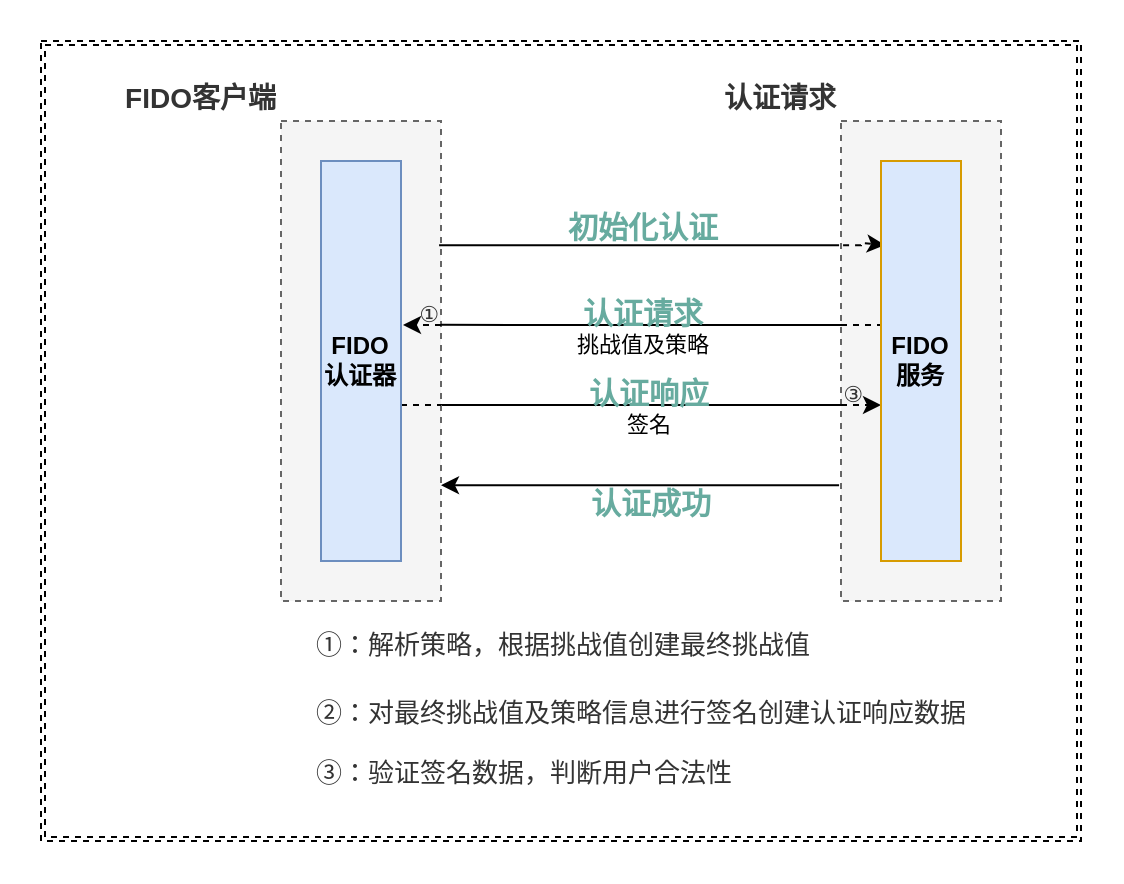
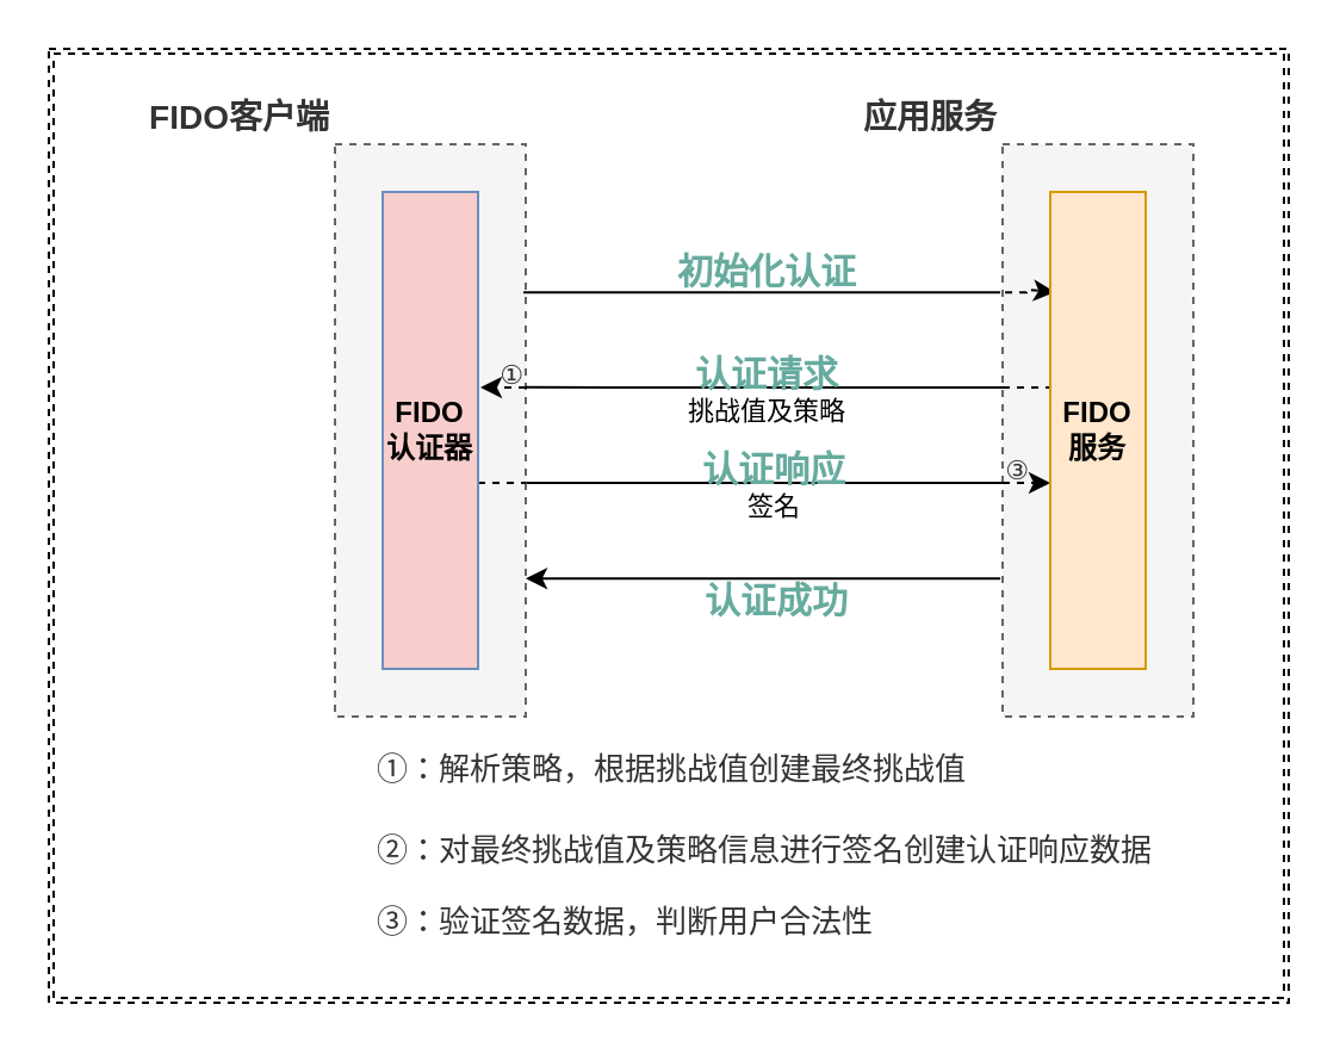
- <mxCell id="5" value="&lt;b&gt;&lt;font style=&quot;font-size: 14px&quot;&gt;认证请求&lt;/font&gt;&lt;/b&gt;" style="rounded=0;whiteSpace=wrap;html=1;labelPosition=left;verticalLabelPosition=top;align=right;verticalAlign=bottom;dashed=1;fillColor=#f5f5f5;strokeColor=#666666;fontColor=#333333;" vertex="1" parent="1"><mxGeometry x="420" y="60" width="80" height="240" as="geometry" /></mxCell>
+ <mxCell id="5" value="&lt;b&gt;&lt;font style=&quot;font-size: 14px&quot;&gt;应用服务&lt;/font&gt;&lt;/b&gt;" style="rounded=0;whiteSpace=wrap;html=1;labelPosition=left;verticalLabelPosition=top;align=right;verticalAlign=bottom;dashed=1;fillColor=#f5f5f5;strokeColor=#666666;fontColor=#333333;" vertex="1" parent="1"><mxGeometry x="420" y="60" width="80" height="240" as="geometry" /></mxCell>
- <mxCell id="15" value="&lt;b&gt;FIDO认证器&lt;/b&gt;" style="rounded=0;whiteSpace=wrap;html=1;fillColor=#dae8fc;strokeColor=#6c8ebf;" vertex="1" parent="1"><mxGeometry x="160" y="80" width="40" height="200" as="geometry" /></mxCell>
+ <mxCell id="15" value="&lt;b&gt;FIDO认证器&lt;/b&gt;" style="rounded=0;whiteSpace=wrap;html=1;fillColor=#f8cecc;strokeColor=#6c8ebf;" vertex="1" parent="1"><mxGeometry x="160" y="80" width="40" height="200" as="geometry" /></mxCell>
- <mxCell id="20" value="&lt;b&gt;FIDO服务&lt;/b&gt;" style="rounded=0;whiteSpace=wrap;html=1;fillColor=#dae8fc;strokeColor=#d79b00;" vertex="1" parent="1"><mxGeometry x="440" y="80" width="40" height="200" as="geometry" /></mxCell>
+ <mxCell id="20" value="&lt;b&gt;FIDO服务&lt;/b&gt;" style="rounded=0;whiteSpace=wrap;html=1;fillColor=#ffe6cc;strokeColor=#d79b00;" vertex="1" parent="1"><mxGeometry x="440" y="80" width="40" height="200" as="geometry" /></mxCell>
